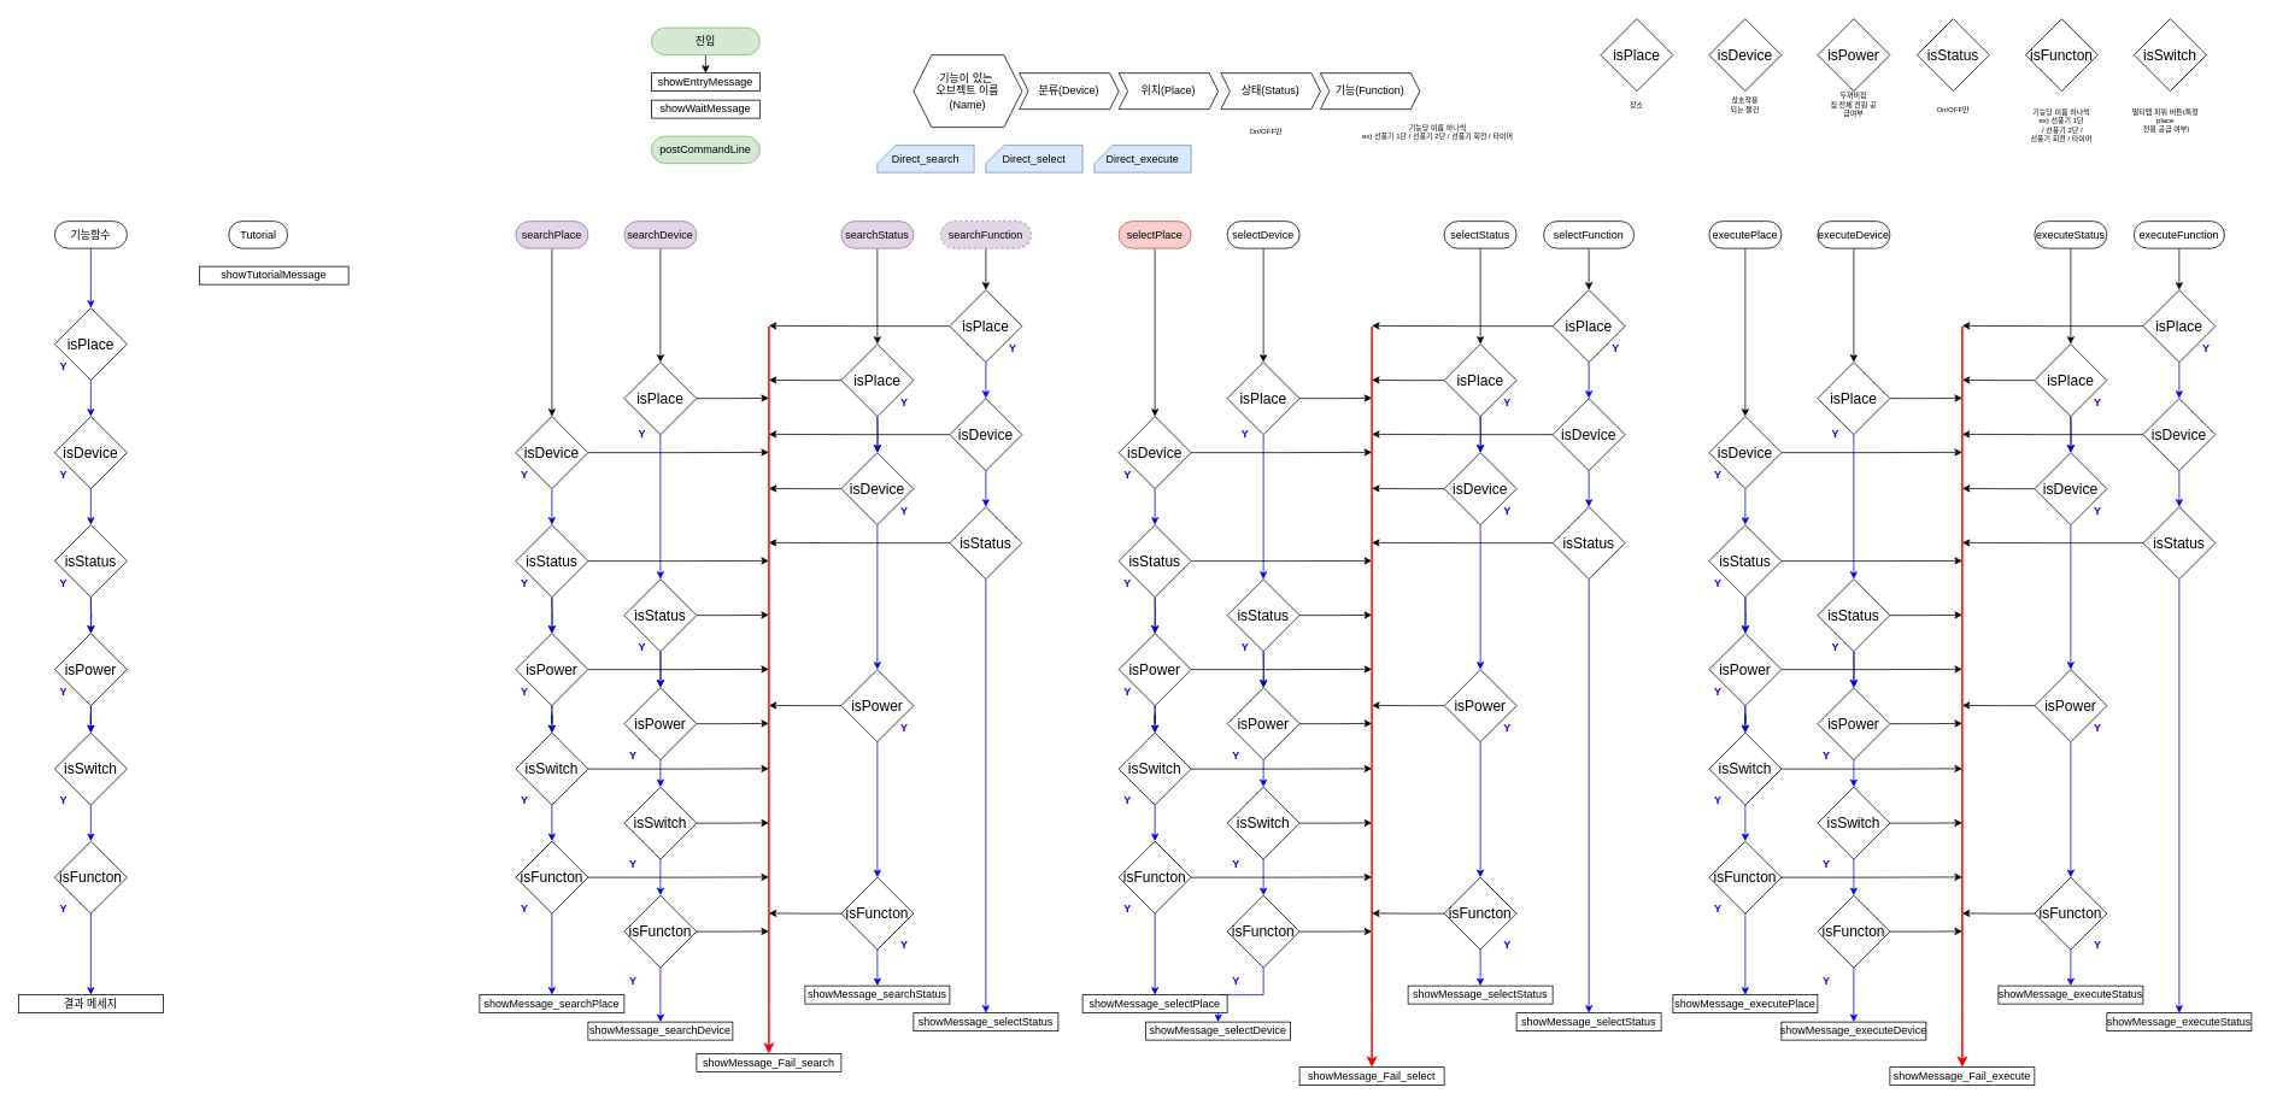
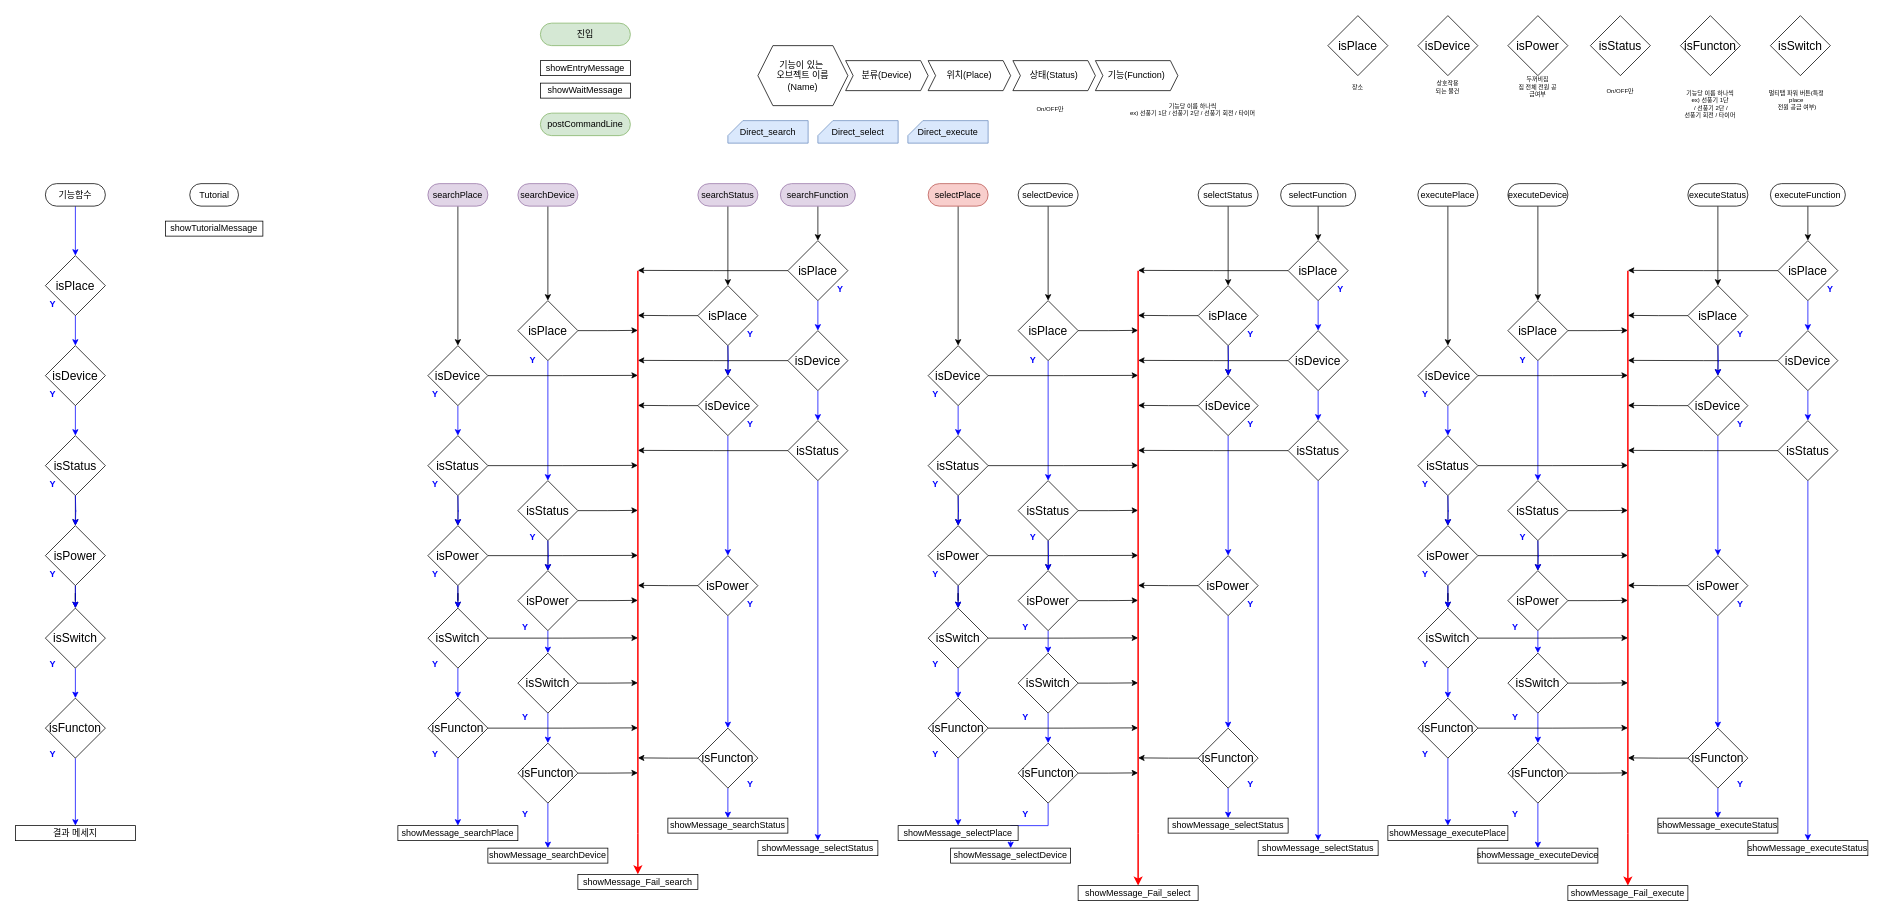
- <mxCell id="2" style="edgeStyle=orthogonalEdgeStyle;rounded=0;orthogonalLoop=1;jettySize=auto;html=1;exitX=0.5;exitY=1;exitDx=0;exitDy=0;entryX=0.5;entryY=0;entryDx=0;entryDy=0;" parent="1" source="3" target="4" edge="1"><mxGeometry relative="1" as="geometry" /></mxCell>
- <mxCell id="74" value="searchFunction" style="rounded=1;whiteSpace=wrap;html=1;arcSize=50;fillColor=#e1d5e7;strokeColor=#9673a6;dashed=1;" parent="1" vertex="1"><mxGeometry x="1040" y="244" width="100" height="30" as="geometry" /></mxCell>
+ <mxCell id="74" value="searchFunction" style="rounded=1;whiteSpace=wrap;html=1;arcSize=50;fillColor=#e1d5e7;strokeColor=#9673a6;" parent="1" vertex="1"><mxGeometry x="1040" y="244" width="100" height="30" as="geometry" /></mxCell>
- <mxCell id="7" value="showTutorialMessage" style="rounded=0;whiteSpace=wrap;html=1;" parent="1" vertex="1"><mxGeometry x="220" y="294" width="165" height="20" as="geometry" /></mxCell>
+ <mxCell id="7" value="showTutorialMessage" style="rounded=0;whiteSpace=wrap;html=1;" parent="1" vertex="1"><mxGeometry x="220" y="294" width="130" height="20" as="geometry" /></mxCell>
